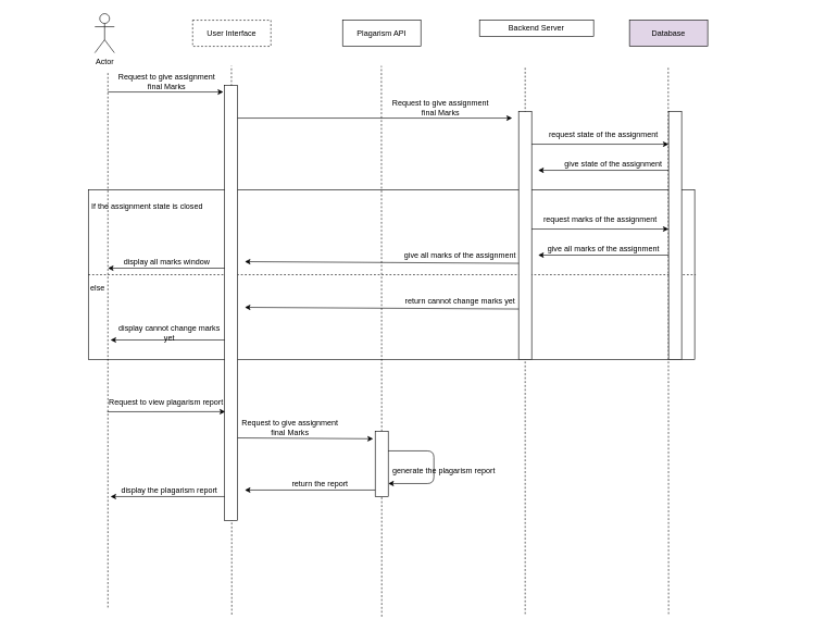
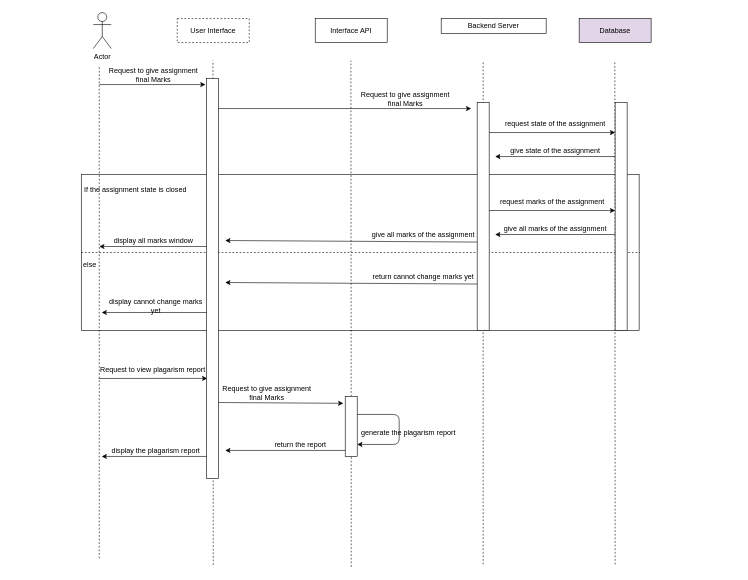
- <mxCell id="2" value="Actor" style="shape=umlActor;verticalLabelPosition=bottom;verticalAlign=top;html=1;outlineConnect=0;" vertex="1" parent="1"><mxGeometry x="145" y="20" width="30" height="60" as="geometry" /></mxCell>
+ <mxCell id="2" value="Actor" style="shape=umlActor;verticalLabelPosition=bottom;verticalAlign=top;html=1;outlineConnect=0;" vertex="1" parent="1"><mxGeometry x="155" y="20" width="30" height="60" as="geometry" /></mxCell>
- <mxCell id="4" value="Plagarism API" style="rounded=0;whiteSpace=wrap;html=1;" vertex="1" parent="1"><mxGeometry x="525" y="30" width="120" height="40" as="geometry" /></mxCell>
+ <mxCell id="4" value="Interface API" style="rounded=0;whiteSpace=wrap;html=1;" vertex="1" parent="1"><mxGeometry x="525" y="30" width="120" height="40" as="geometry" /></mxCell>
- <mxCell id="19" value="give state of the assignment" style="text;html=1;align=center;verticalAlign=middle;resizable=0;points=[];autosize=1;strokeColor=none;" vertex="1" parent="1"><mxGeometry x="855" y="240" width="170" height="20" as="geometry" /></mxCell>
+ <mxCell id="19" value="give state of the assignment" style="text;html=1;align=center;verticalAlign=middle;resizable=0;points=[];autosize=1;strokeColor=none;" vertex="1" parent="1"><mxGeometry x="840" y="240" width="170" height="20" as="geometry" /></mxCell>
- <mxCell id="42" value="return the report" style="text;html=1;align=center;verticalAlign=middle;resizable=0;points=[];autosize=1;strokeColor=none;" vertex="1" parent="1"><mxGeometry x="440" y="730" width="100" height="20" as="geometry" /></mxCell>
+ <mxCell id="42" value="return the report" style="text;html=1;align=center;verticalAlign=middle;resizable=0;points=[];autosize=1;strokeColor=none;" vertex="1" parent="1"><mxGeometry x="450" y="730" width="100" height="20" as="geometry" /></mxCell>
